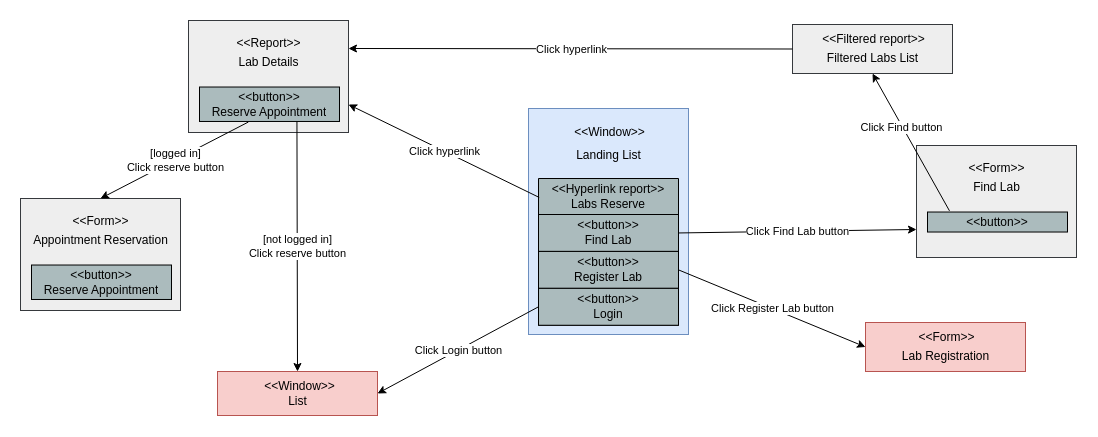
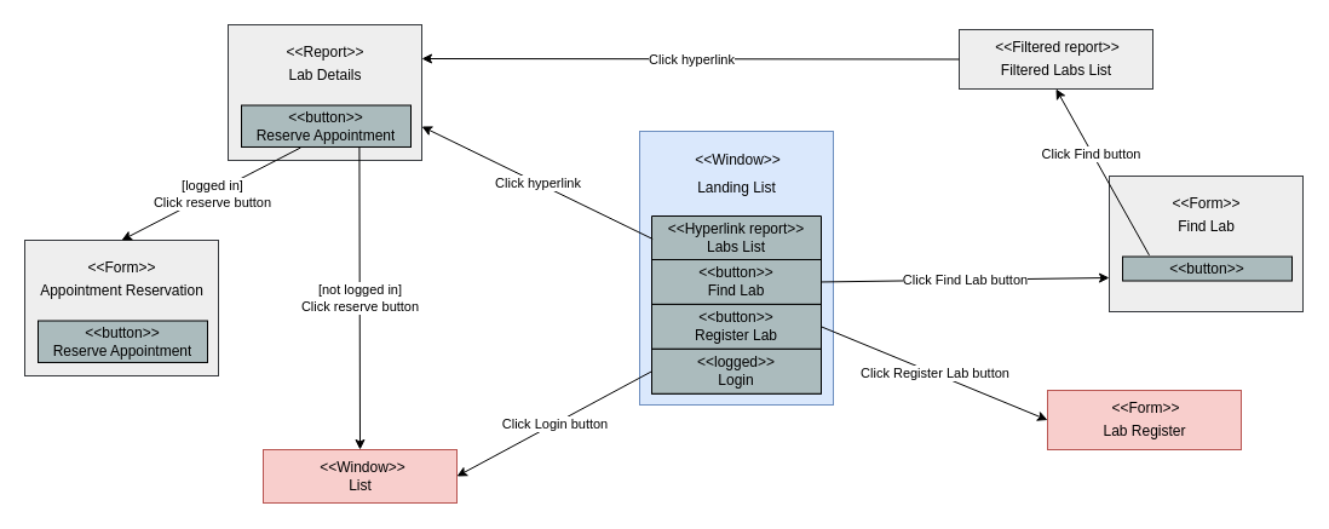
- <mxCell id="5" value="&amp;lt;&amp;lt;Hyperlink report&amp;gt;&amp;gt;&lt;br&gt;Labs Reserve" style="swimlane;fontStyle=0;childLayout=stackLayout;horizontal=1;startSize=36;horizontalStack=0;resizeParent=1;resizeParentMax=0;resizeLast=0;collapsible=1;marginBottom=0;whiteSpace=wrap;html=1;fillColor=#ABBBBD;strokeColor=#000000;fillStyle=auto;swimlaneFillColor=none;rounded=0;shadow=0;glass=0;swimlaneLine=1;noLabel=0;absoluteArcSize=0;portConstraintRotation=0;fixDash=0;backgroundOutline=0;moveCells=0;enumerate=0;pointerEvents=0;labelBackgroundColor=none;labelBorderColor=none;swimlaneHead=1;gradientColor=none;movable=1;resizable=1;rotatable=0;deletable=1;editable=1;locked=0;connectable=1;" parent="1" vertex="1"><mxGeometry x="538" y="177.996" width="140" height="146.769" as="geometry"><mxRectangle x="490" y="330" width="60" height="30" as="alternateBounds" /></mxGeometry></mxCell>
+ <mxCell id="5" value="&amp;lt;&amp;lt;Hyperlink report&amp;gt;&amp;gt;&lt;br&gt;Labs List" style="swimlane;fontStyle=0;childLayout=stackLayout;horizontal=1;startSize=36;horizontalStack=0;resizeParent=1;resizeParentMax=0;resizeLast=0;collapsible=1;marginBottom=0;whiteSpace=wrap;html=1;fillColor=#ABBBBD;strokeColor=#000000;fillStyle=auto;swimlaneFillColor=none;rounded=0;shadow=0;glass=0;swimlaneLine=1;noLabel=0;absoluteArcSize=0;portConstraintRotation=0;fixDash=0;backgroundOutline=0;moveCells=0;enumerate=0;pointerEvents=0;labelBackgroundColor=none;labelBorderColor=none;swimlaneHead=1;gradientColor=none;movable=1;resizable=1;rotatable=0;deletable=1;editable=1;locked=0;connectable=1;" parent="1" vertex="1"><mxGeometry x="538" y="177.996" width="140" height="146.769" as="geometry"><mxRectangle x="490" y="330" width="60" height="30" as="alternateBounds" /></mxGeometry></mxCell>
- <mxCell id="8" value="&amp;lt;&amp;lt;button&amp;gt;&amp;gt;&lt;br&gt;Login" style="text;align=center;verticalAlign=middle;spacingLeft=4;spacingRight=4;overflow=hidden;points=[[0,0.5],[1,0.5]];portConstraint=eastwest;rotatable=0;html=1;labelBackgroundColor=none;whiteSpace=wrap;labelBorderColor=none;strokeColor=#000000;fillColor=#ABBBBD;movable=1;resizable=1;deletable=1;editable=1;locked=0;connectable=1;" parent="5" vertex="1"><mxGeometry y="109.846" width="140" height="36.923" as="geometry" /></mxCell>
+ <mxCell id="8" value="&amp;lt;&amp;lt;logged&amp;gt;&amp;gt;&lt;br&gt;Login" style="text;align=center;verticalAlign=middle;spacingLeft=4;spacingRight=4;overflow=hidden;points=[[0,0.5],[1,0.5]];portConstraint=eastwest;rotatable=0;html=1;labelBackgroundColor=none;whiteSpace=wrap;labelBorderColor=none;strokeColor=#000000;fillColor=#ABBBBD;movable=1;resizable=1;deletable=1;editable=1;locked=0;connectable=1;" parent="5" vertex="1"><mxGeometry y="109.846" width="140" height="36.923" as="geometry" /></mxCell>
- <mxCell id="49" value="Lab Registration" style="text;html=1;align=center;verticalAlign=middle;resizable=1;points=[];autosize=0;strokeColor=none;fillColor=none;imageAspect=0;imageVerticalAlign=top;fixDash=0;movable=1;rotatable=0;deletable=1;editable=1;locked=0;connectable=1;" parent="46" vertex="1"><mxGeometry x="40" y="28.133" width="80" height="12.25" as="geometry" /></mxCell>
+ <mxCell id="49" value="Lab Register" style="text;html=1;align=center;verticalAlign=middle;resizable=1;points=[];autosize=0;strokeColor=none;fillColor=none;imageAspect=0;imageVerticalAlign=top;fixDash=0;movable=1;rotatable=0;deletable=1;editable=1;locked=0;connectable=1;" parent="46" vertex="1"><mxGeometry x="40" y="28.133" width="80" height="12.25" as="geometry" /></mxCell>
